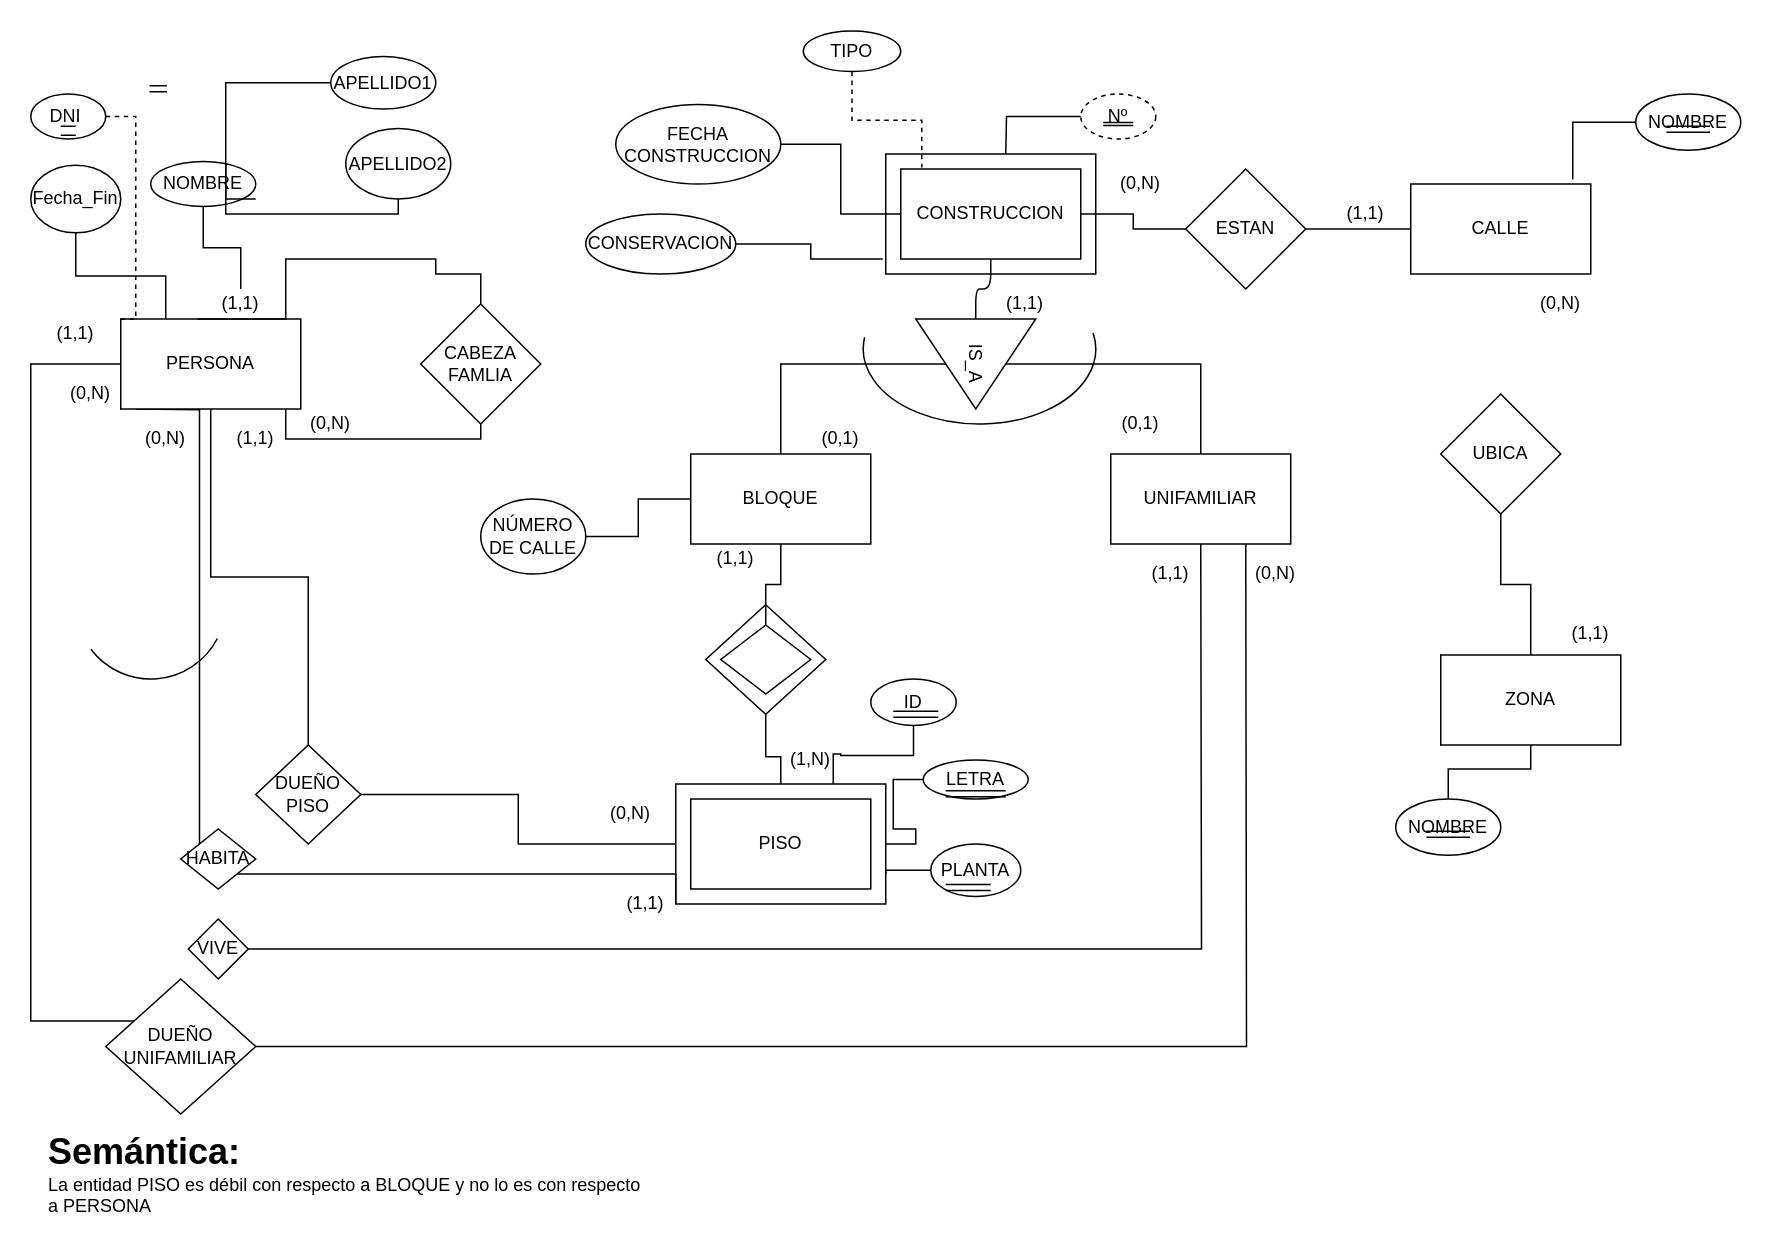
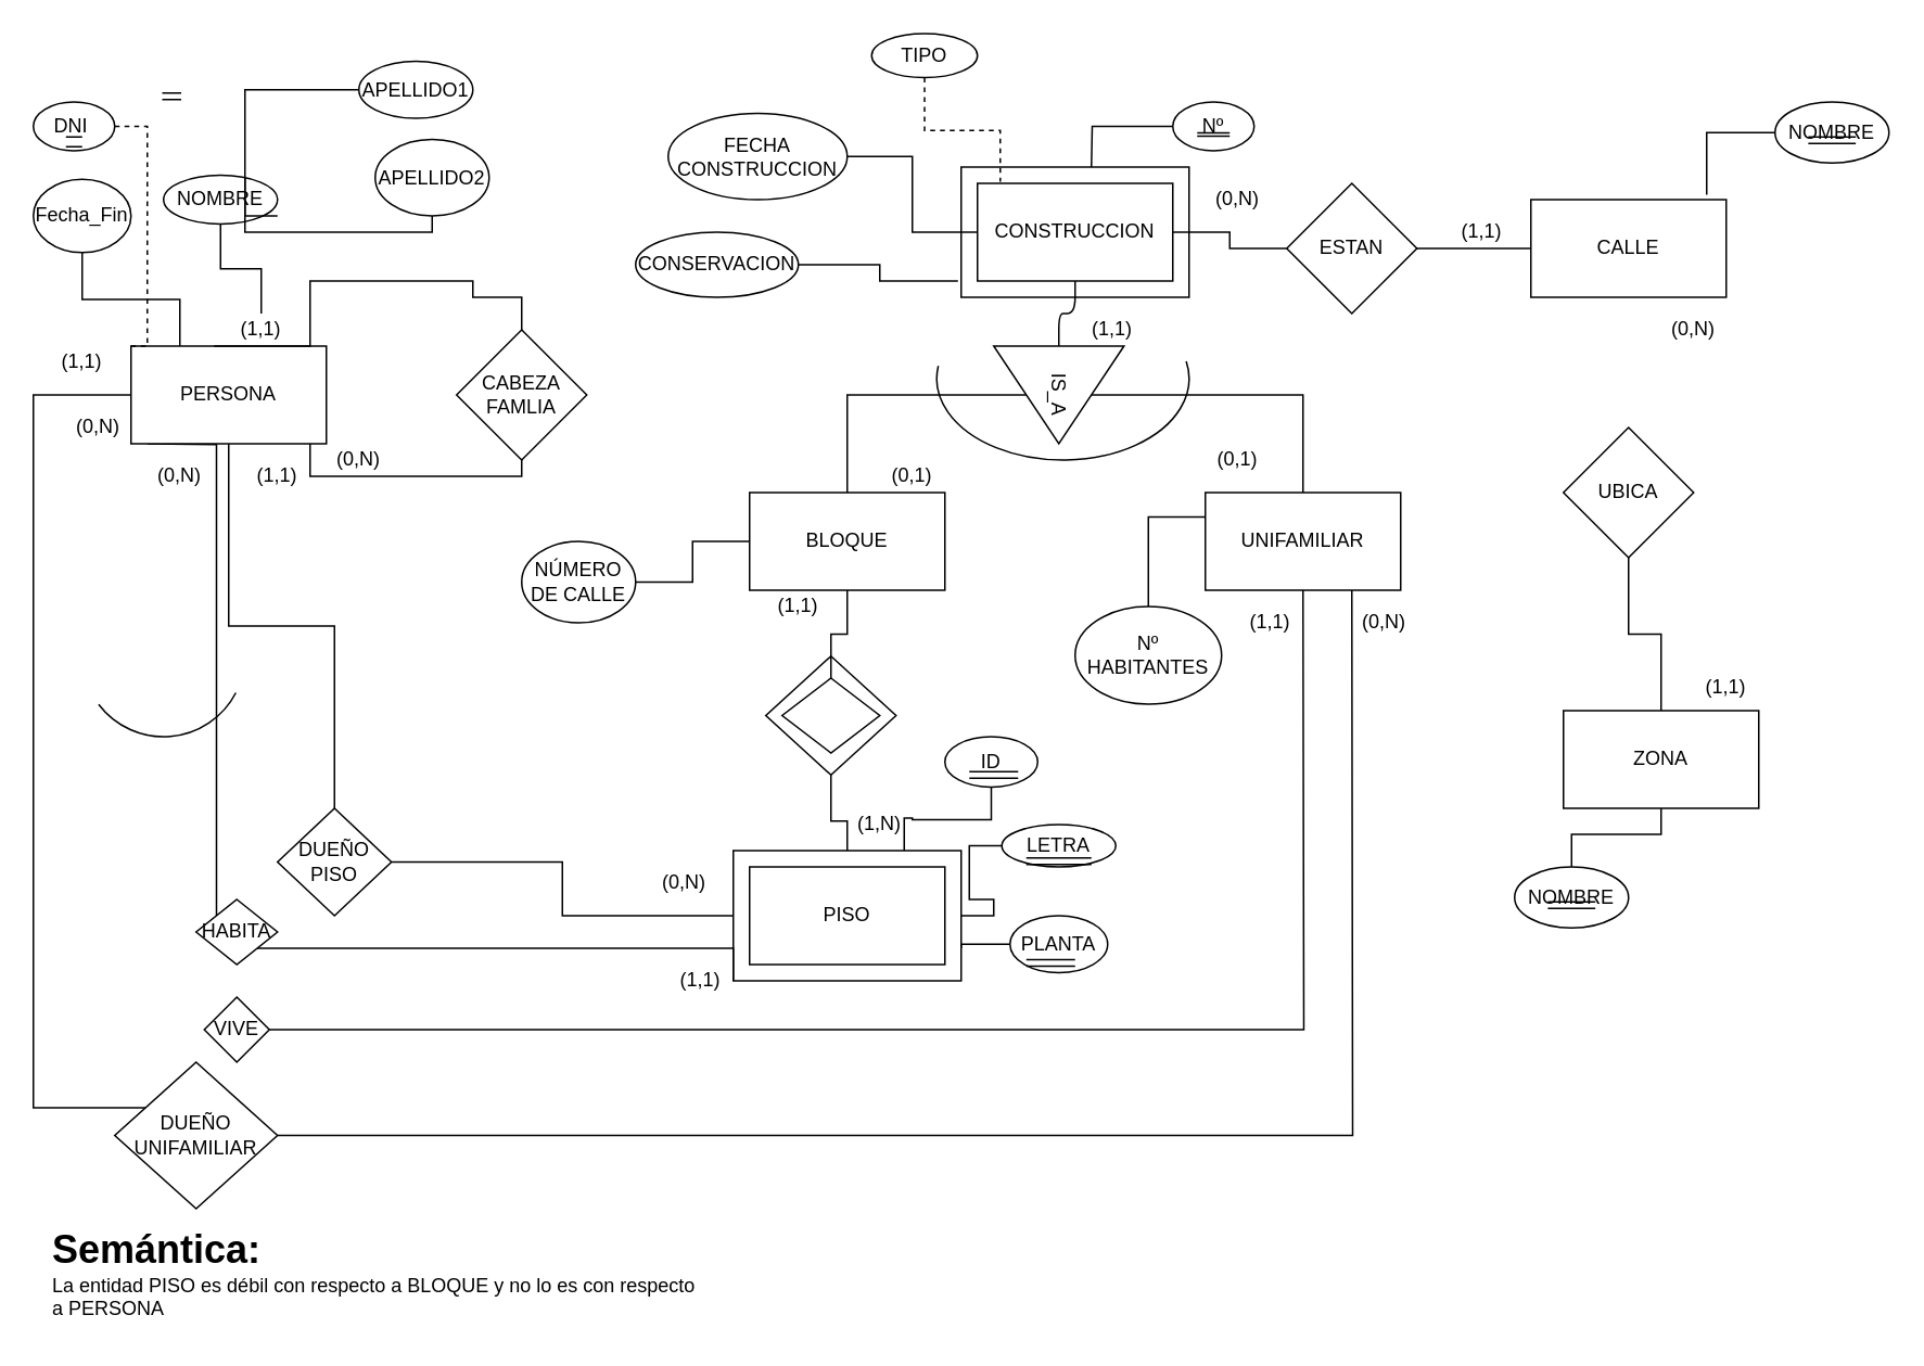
- <mxCell id="42" value="Nº" style="ellipse;whiteSpace=wrap;html=1;dashed=1;" parent="41" vertex="1"><mxGeometry width="50" height="30" as="geometry" /></mxCell>
+ <mxCell id="42" value="Nº" style="ellipse;whiteSpace=wrap;html=1;" parent="41" vertex="1"><mxGeometry width="50" height="30" as="geometry" /></mxCell>
+ <mxCell id="57" style="edgeStyle=orthogonalEdgeStyle;rounded=0;orthogonalLoop=1;jettySize=auto;html=1;entryX=0;entryY=0.25;entryDx=0;entryDy=0;endArrow=none;endFill=0;" parent="1" source="58" target="13" edge="1"><mxGeometry relative="1" as="geometry" /></mxCell>
+ <mxCell id="58" value="Nº HABITANTES" style="ellipse;whiteSpace=wrap;html=1;" parent="1" vertex="1"><mxGeometry x="660" y="372" width="90" height="60" as="geometry" /></mxCell>
